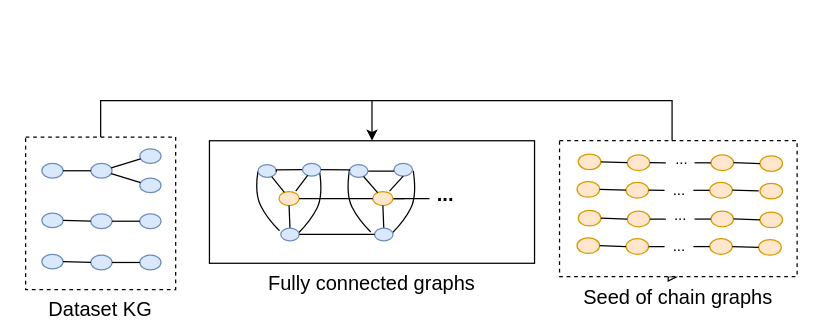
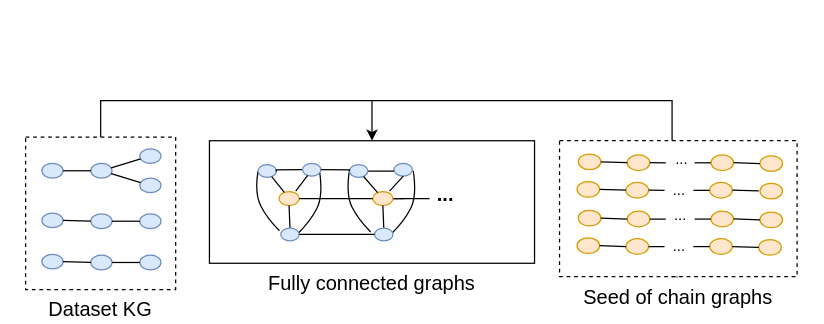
- <mxCell id="59" style="edgeStyle=orthogonalEdgeStyle;rounded=0;orthogonalLoop=1;jettySize=auto;html=1;entryX=0.5;entryY=1;entryDx=0;entryDy=0;endArrow=block;endFill=0;" parent="1" source="11" target="61" edge="1"><mxGeometry relative="1" as="geometry"><Array as="points"><mxPoint x="80" y="80" /><mxPoint x="537" y="80" /><mxPoint x="537" y="221" /></Array><mxPoint x="67" y="90" as="sourcePoint" /></mxGeometry></mxCell>
+ <mxCell id="59" style="edgeStyle=orthogonalEdgeStyle;rounded=0;orthogonalLoop=1;jettySize=auto;html=1;entryX=0.5;entryY=1;entryDx=0;entryDy=0;endArrow=none;endFill=0;" parent="1" source="11" target="61" edge="1"><mxGeometry relative="1" as="geometry"><Array as="points"><mxPoint x="80" y="80" /><mxPoint x="537" y="80" /><mxPoint x="537" y="221" /></Array><mxPoint x="67" y="90" as="sourcePoint" /></mxGeometry></mxCell>
